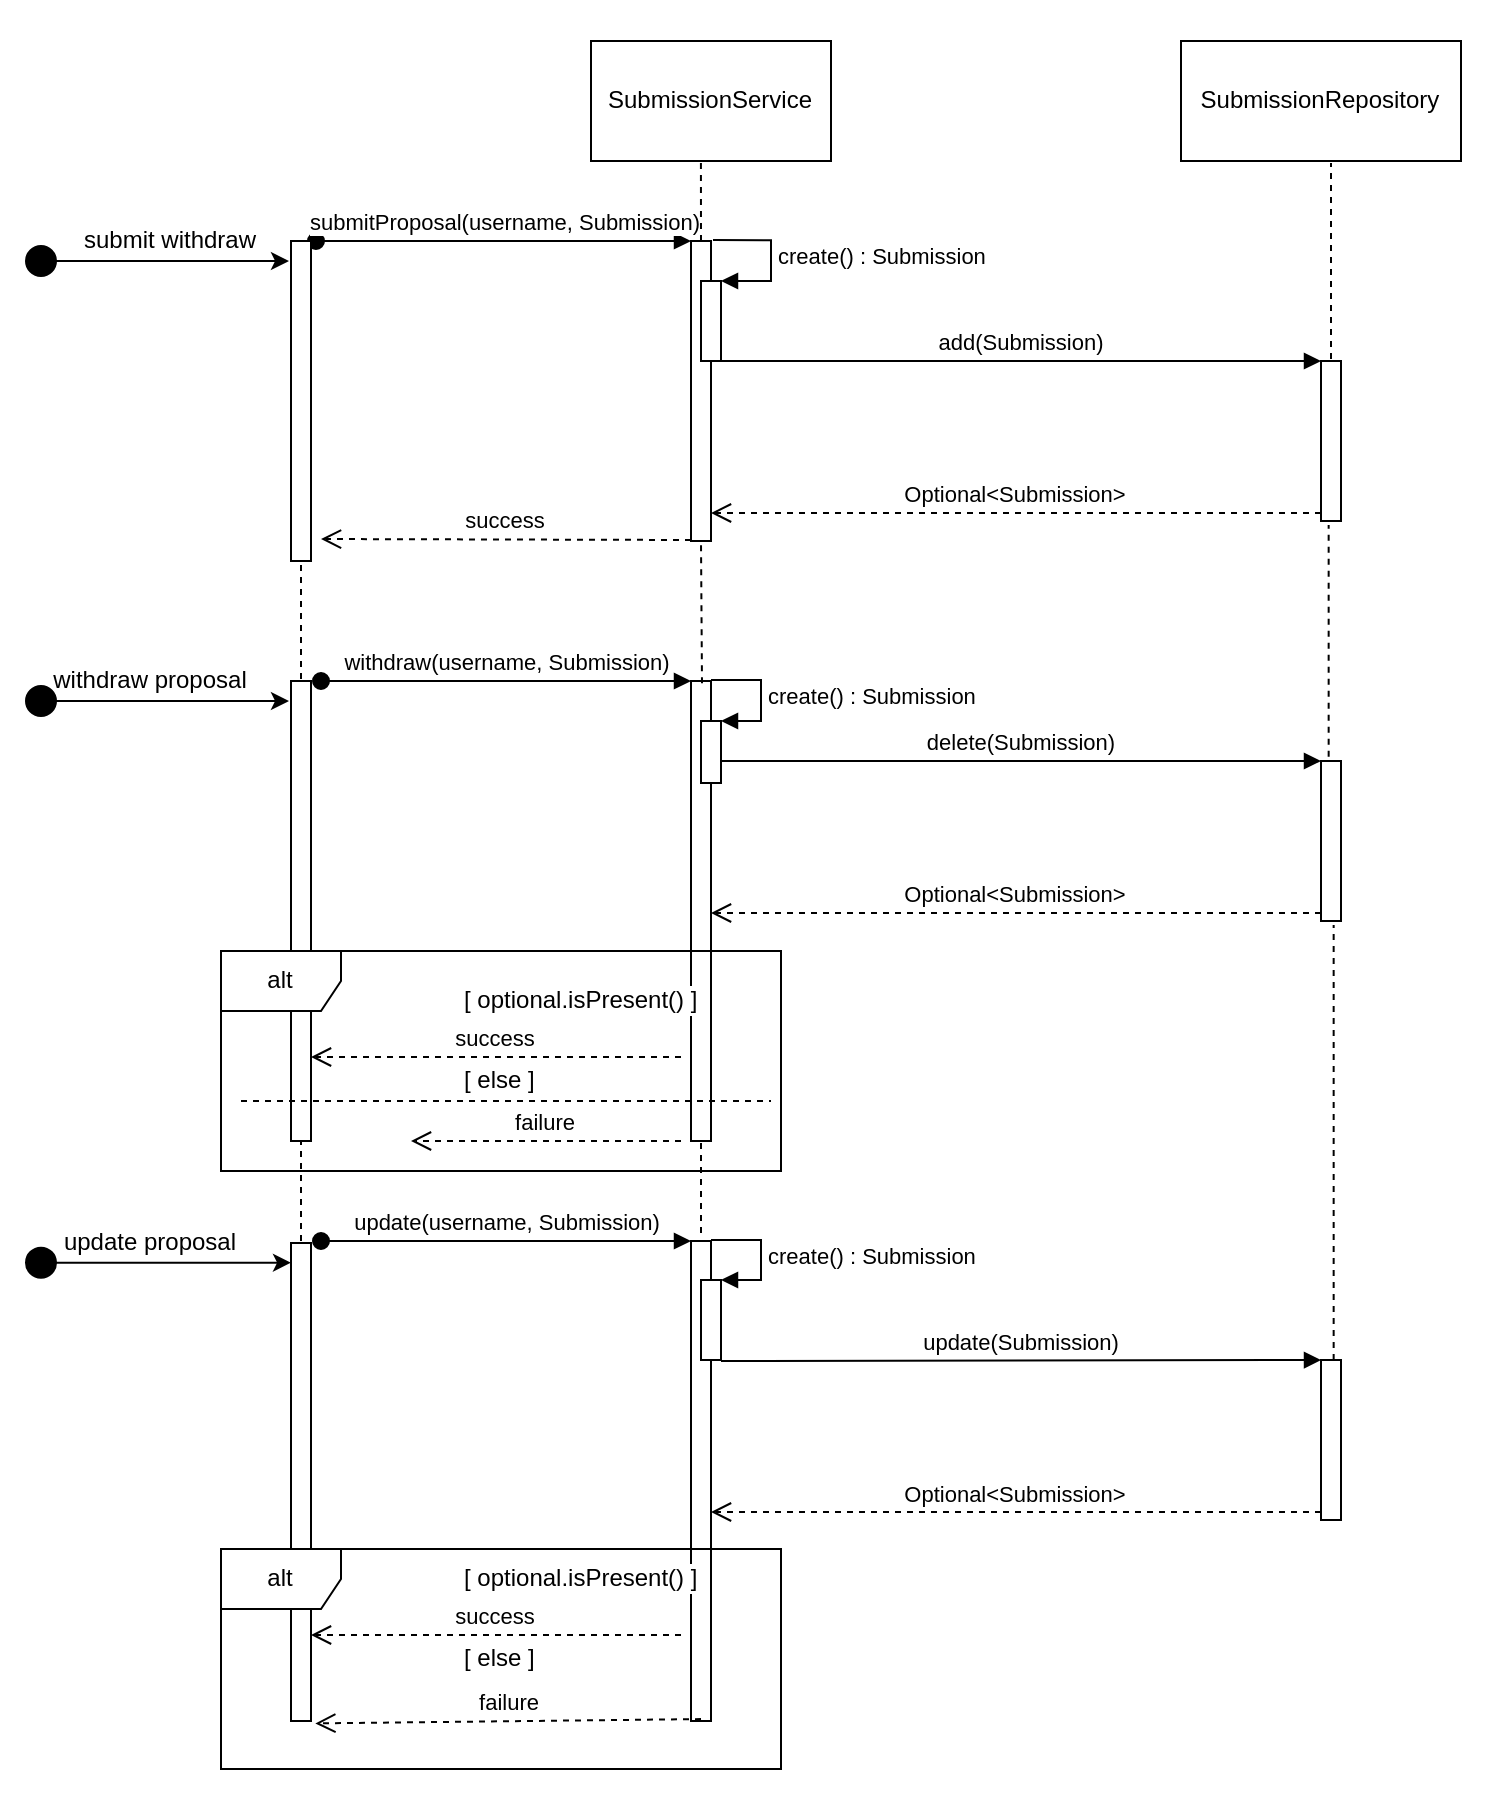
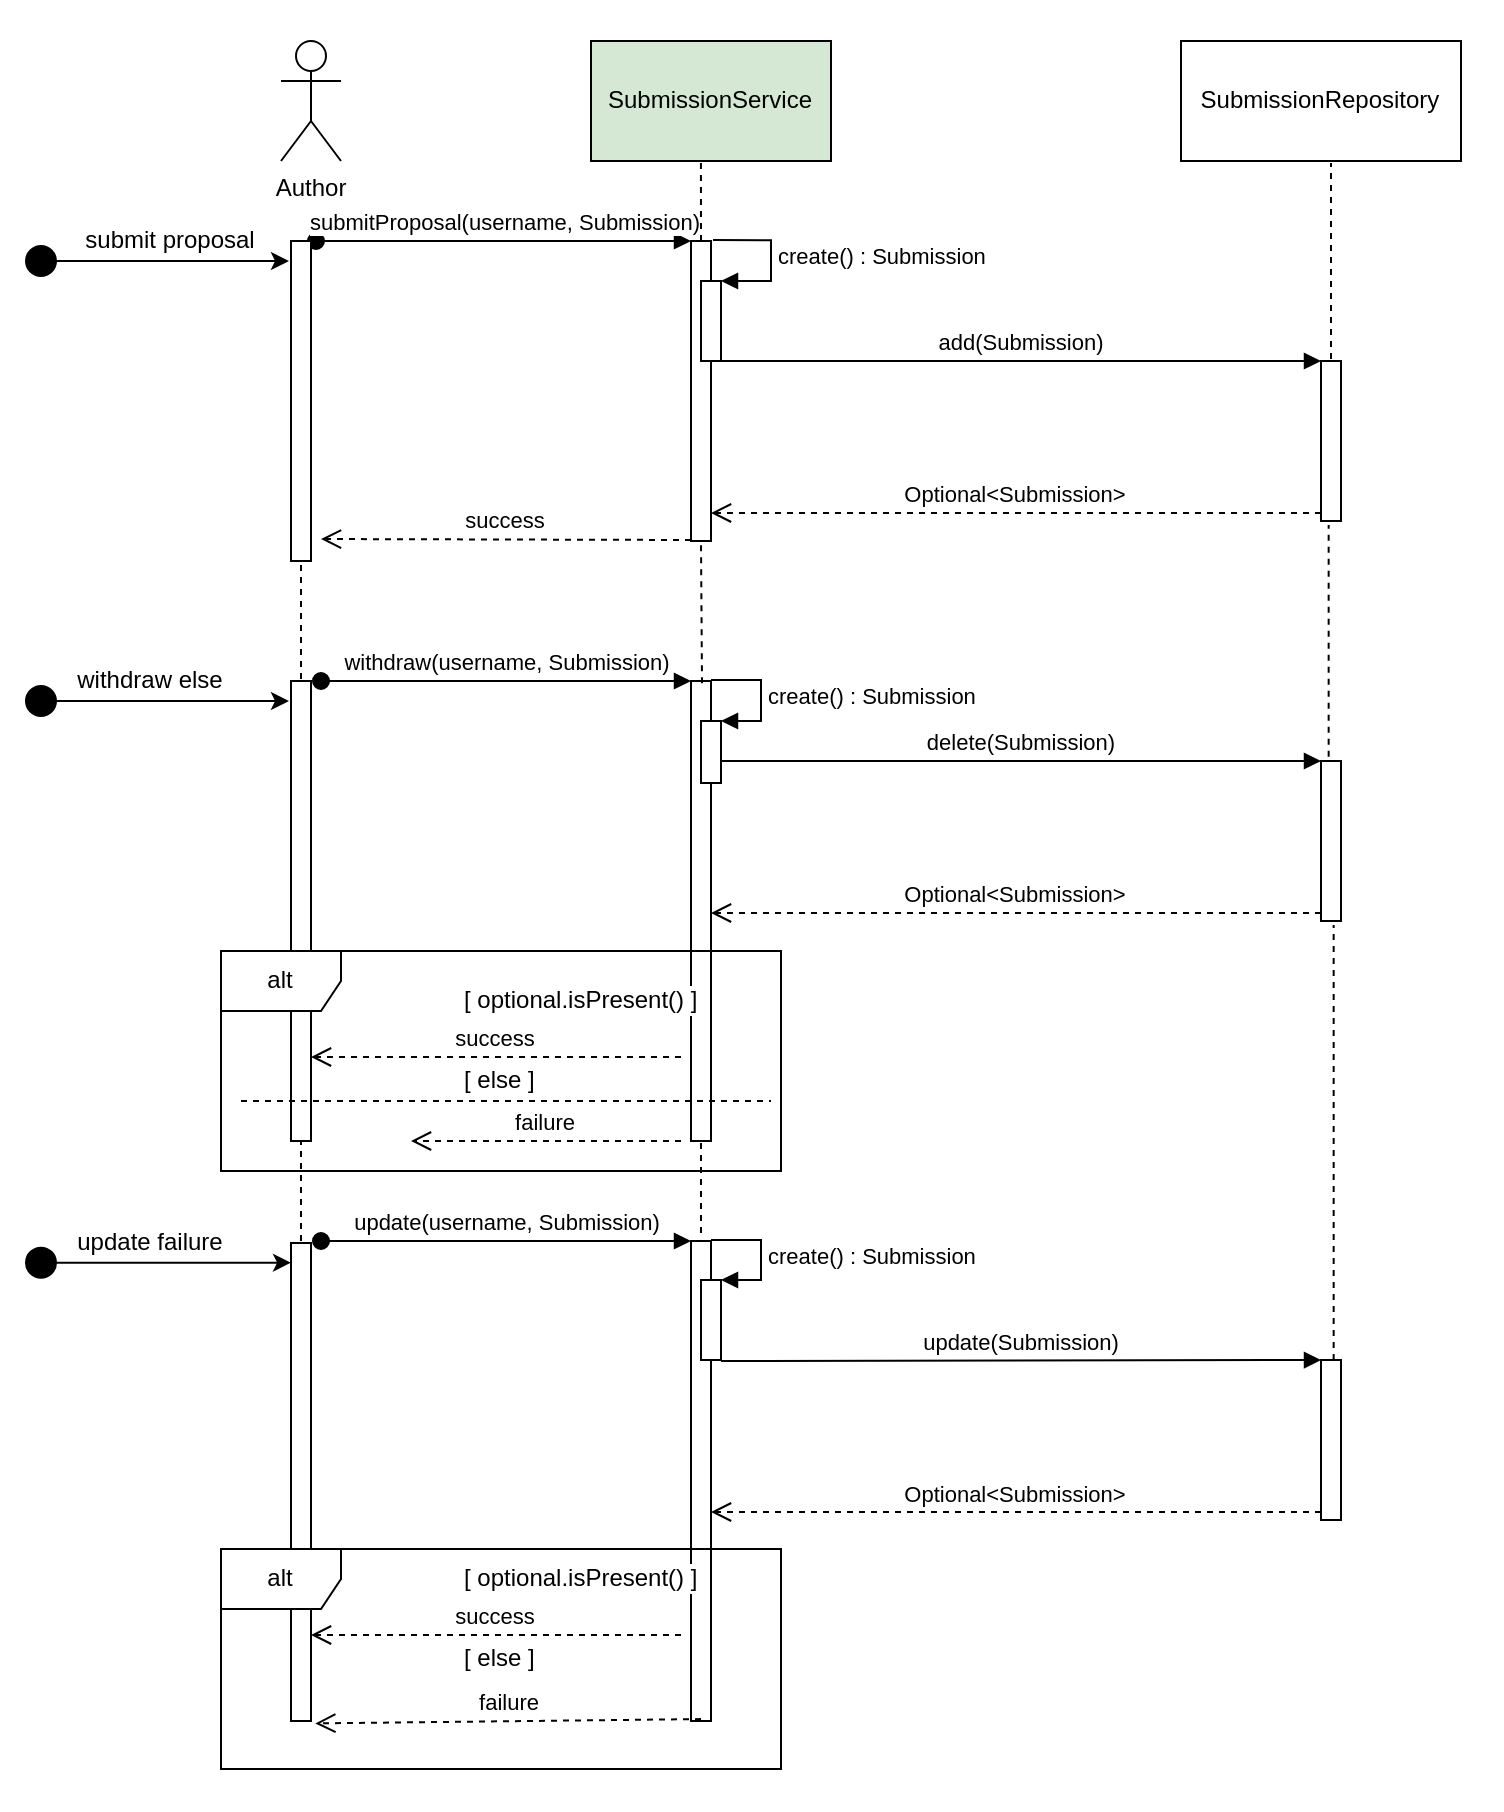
+ <mxCell id="2" value="Author" style="shape=umlActor;verticalLabelPosition=bottom;labelBackgroundColor=#ffffff;verticalAlign=top;html=1;outlineConnect=0;" vertex="1" parent="1"><mxGeometry x="140" y="20" width="30" height="60" as="geometry" /></mxCell>
- <mxCell id="5" value="SubmissionService" style="rounded=0;whiteSpace=wrap;html=1;" vertex="1" parent="1"><mxGeometry x="295" y="20" width="120" height="60" as="geometry" /></mxCell>
+ <mxCell id="5" value="SubmissionService" style="rounded=0;whiteSpace=wrap;html=1;fillColor=#d5e8d4;" vertex="1" parent="1"><mxGeometry x="295" y="20" width="120" height="60" as="geometry" /></mxCell>
- <mxCell id="4" value="submit withdraw&lt;br&gt;" style="text;html=1;strokeColor=none;fillColor=none;align=center;verticalAlign=middle;whiteSpace=wrap;rounded=0;" vertex="1" parent="1"><mxGeometry x="30" y="110" width="110" height="20" as="geometry" /></mxCell>
+ <mxCell id="4" value="submit proposal&lt;br&gt;" style="text;html=1;strokeColor=none;fillColor=none;align=center;verticalAlign=middle;whiteSpace=wrap;rounded=0;" vertex="1" parent="1"><mxGeometry x="30" y="110" width="110" height="20" as="geometry" /></mxCell>
- <mxCell id="18" value="withdraw proposal" style="text;html=1;strokeColor=none;fillColor=none;align=center;verticalAlign=middle;whiteSpace=wrap;rounded=0;" vertex="1" parent="1"><mxGeometry x="20" y="330" width="110" height="20" as="geometry" /></mxCell>
+ <mxCell id="18" value="withdraw else" style="text;html=1;strokeColor=none;fillColor=none;align=center;verticalAlign=middle;whiteSpace=wrap;rounded=0;" vertex="1" parent="1"><mxGeometry x="20" y="330" width="110" height="20" as="geometry" /></mxCell>
- <mxCell id="37" value="update proposal" style="text;html=1;strokeColor=none;fillColor=none;align=center;verticalAlign=middle;whiteSpace=wrap;rounded=0;" vertex="1" parent="1"><mxGeometry x="20" y="610.833" width="110" height="20" as="geometry" /></mxCell>
+ <mxCell id="37" value="update failure" style="text;html=1;strokeColor=none;fillColor=none;align=center;verticalAlign=middle;whiteSpace=wrap;rounded=0;" vertex="1" parent="1"><mxGeometry x="20" y="610.833" width="110" height="20" as="geometry" /></mxCell>
